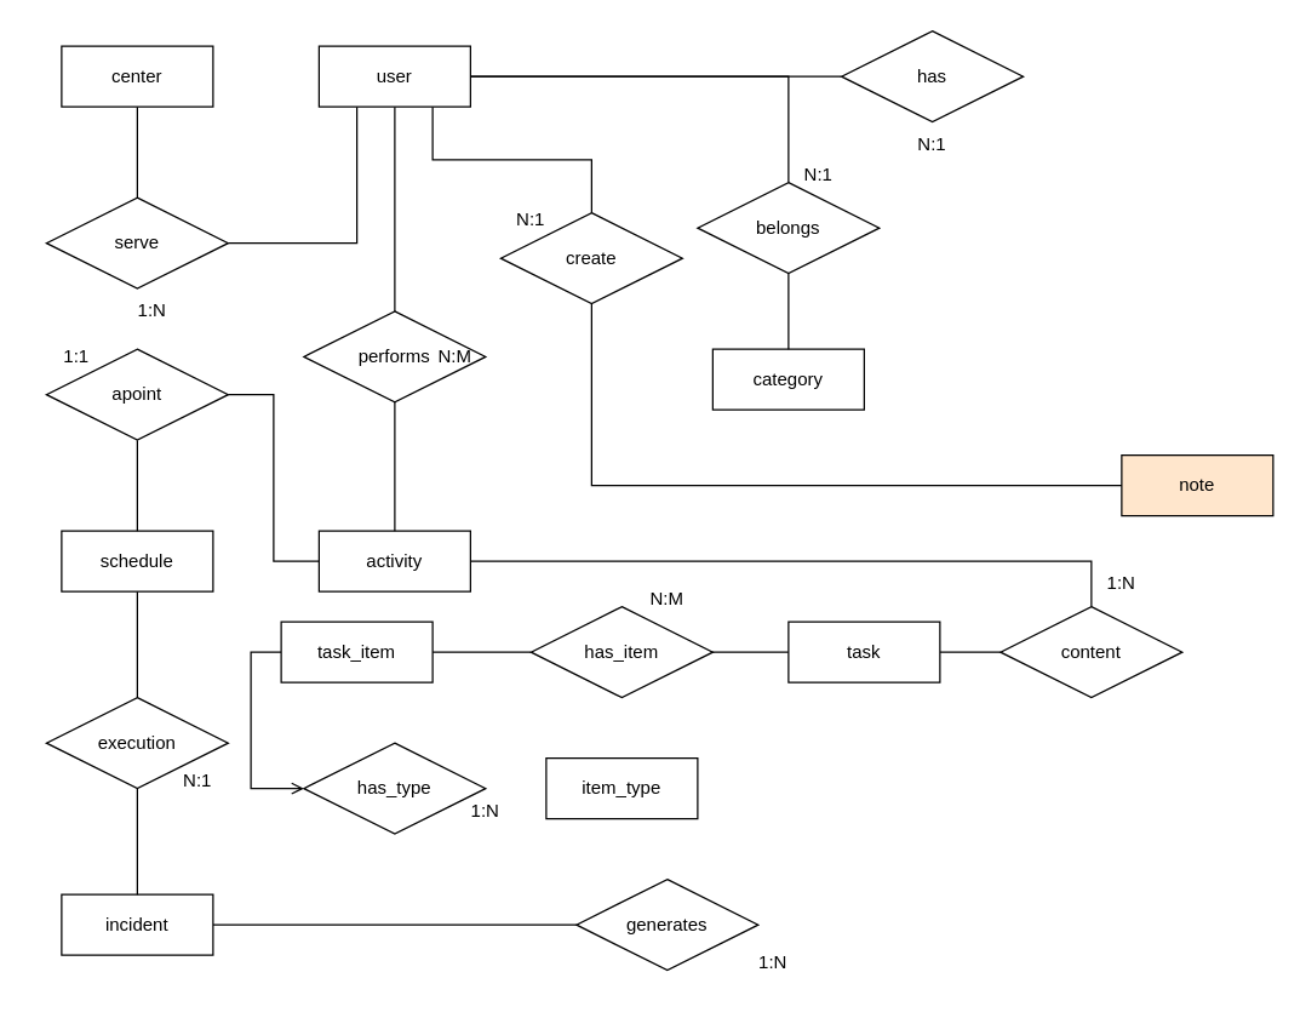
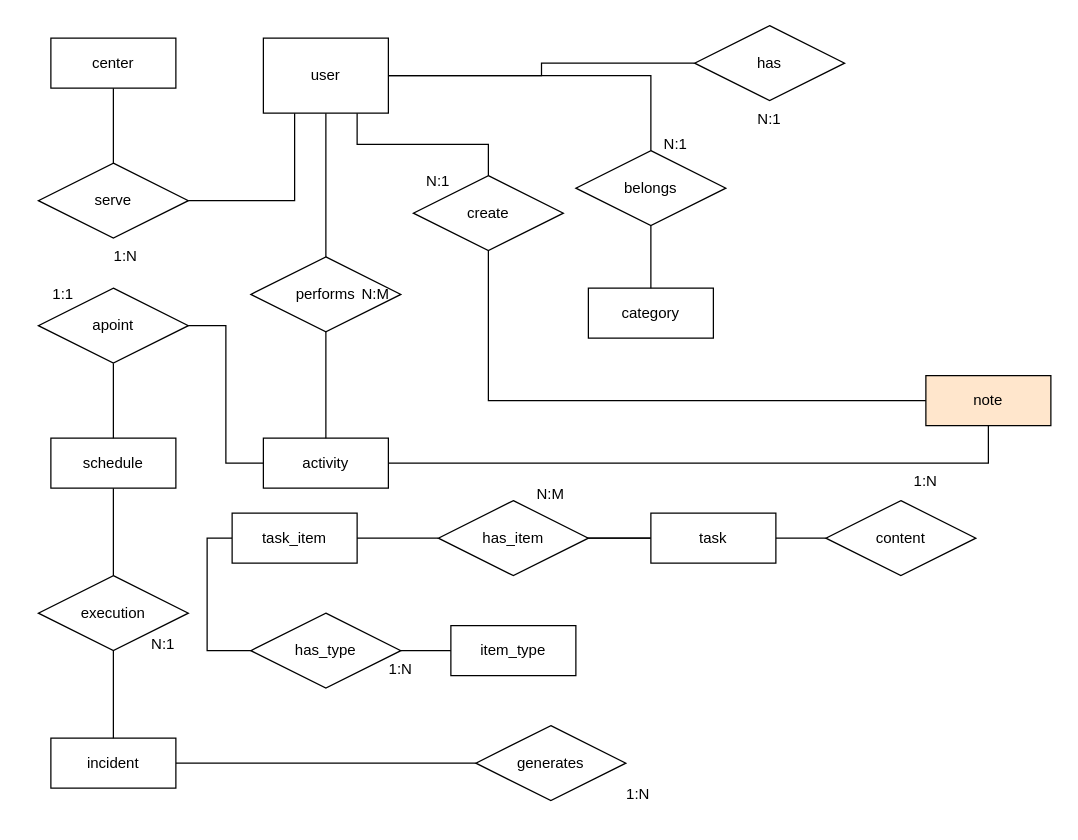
- <mxCell id="20" value="user" style="whiteSpace=wrap;html=1;align=center;" parent="1" vertex="1"><mxGeometry x="210" y="30" width="100" height="40" as="geometry" /></mxCell>
+ <mxCell id="20" value="user" style="whiteSpace=wrap;html=1;align=center;" parent="1" vertex="1"><mxGeometry x="210" y="30" width="100" height="60" as="geometry" /></mxCell>
- <mxCell id="12" style="edgeStyle=orthogonalEdgeStyle;rounded=0;orthogonalLoop=1;jettySize=auto;html=1;exitX=1;exitY=0.5;exitDx=0;exitDy=0;entryX=0.5;entryY=0;entryDx=0;entryDy=0;endArrow=none;startFill=0;" parent="1" source="13" target="33" edge="1"><mxGeometry relative="1" as="geometry" /></mxCell>
+ <mxCell id="12" style="edgeStyle=orthogonalEdgeStyle;rounded=0;orthogonalLoop=1;jettySize=auto;html=1;exitX=1;exitY=0.5;exitDx=0;exitDy=0;endArrow=none;startFill=0;" parent="1" source="13" target="23" edge="1"><mxGeometry relative="1" as="geometry" /></mxCell>
+ <mxCell id="4" style="edgeStyle=orthogonalEdgeStyle;rounded=0;orthogonalLoop=1;jettySize=auto;html=1;exitX=0;exitY=0.5;exitDx=0;exitDy=0;endArrow=none;startFill=0;" parent="1" source="7" target="32" edge="1"><mxGeometry relative="1" as="geometry" /></mxCell>
- <mxCell id="2" style="edgeStyle=orthogonalEdgeStyle;rounded=0;orthogonalLoop=1;jettySize=auto;html=1;exitX=0;exitY=0.5;exitDx=0;exitDy=0;entryX=0;entryY=0.5;entryDx=0;entryDy=0;endArrow=open;startFill=0;" parent="1" source="3" target="35" edge="1"><mxGeometry relative="1" as="geometry" /></mxCell>
+ <mxCell id="2" style="edgeStyle=orthogonalEdgeStyle;rounded=0;orthogonalLoop=1;jettySize=auto;html=1;exitX=0;exitY=0.5;exitDx=0;exitDy=0;entryX=0;entryY=0.5;entryDx=0;entryDy=0;endArrow=none;startFill=0;" parent="1" source="3" target="35" edge="1"><mxGeometry relative="1" as="geometry" /></mxCell>
+ <mxCell id="34" style="edgeStyle=orthogonalEdgeStyle;rounded=0;orthogonalLoop=1;jettySize=auto;html=1;exitX=1;exitY=0.5;exitDx=0;exitDy=0;entryX=0;entryY=0.5;entryDx=0;entryDy=0;endArrow=none;startFill=0;" parent="1" source="35" target="24" edge="1"><mxGeometry relative="1" as="geometry" /></mxCell>
